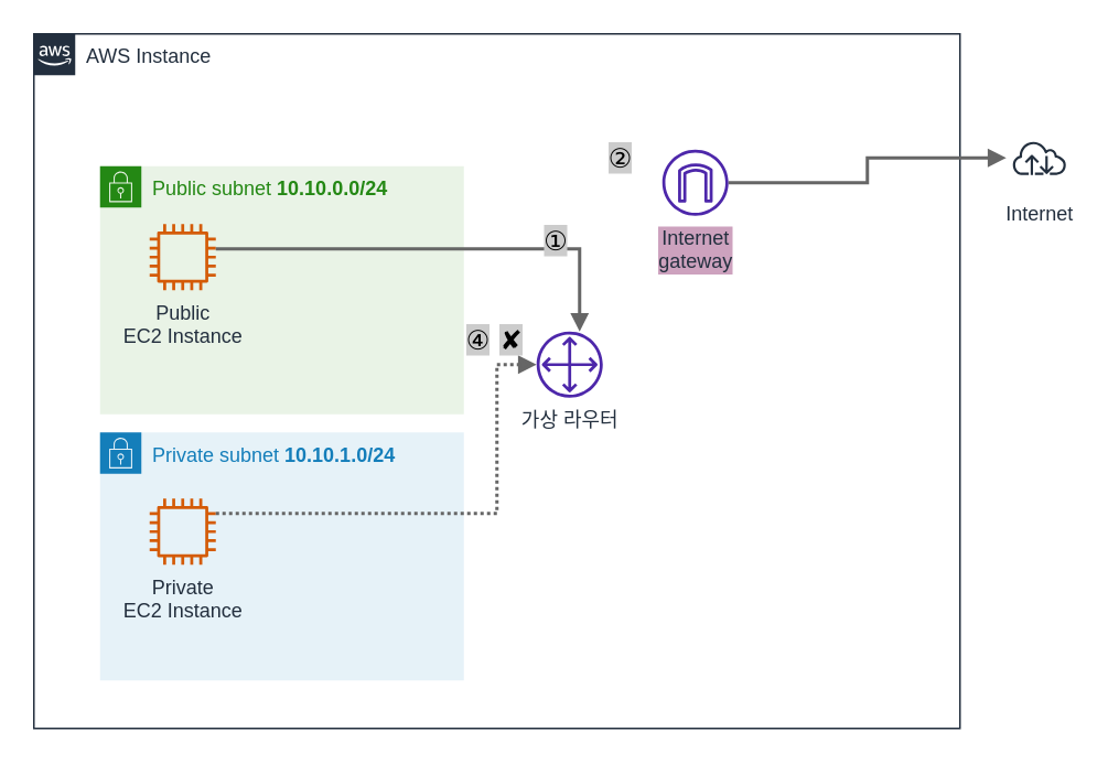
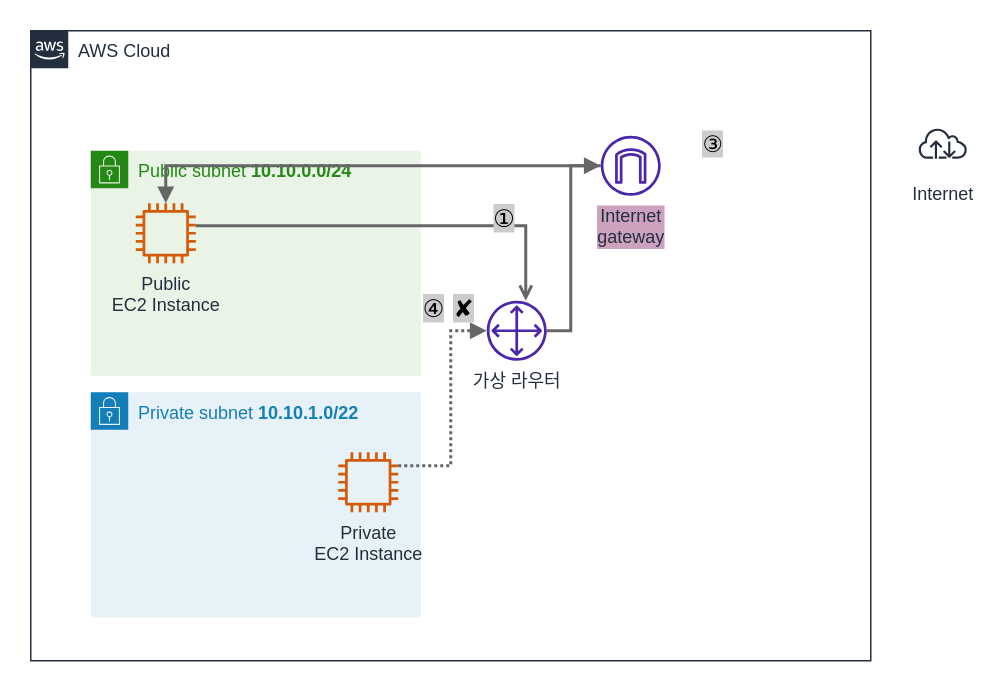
- <mxCell id="2" value="AWS Instance" style="points=[[0,0],[0.25,0],[0.5,0],[0.75,0],[1,0],[1,0.25],[1,0.5],[1,0.75],[1,1],[0.75,1],[0.5,1],[0.25,1],[0,1],[0,0.75],[0,0.5],[0,0.25]];outlineConnect=0;gradientColor=none;html=1;whiteSpace=wrap;fontSize=12;fontStyle=0;container=1;pointerEvents=0;collapsible=0;recursiveResize=0;shape=mxgraph.aws4.group;grIcon=mxgraph.aws4.group_aws_cloud_alt;strokeColor=#232F3E;fillColor=none;verticalAlign=top;align=left;spacingLeft=30;fontColor=#232F3E;dashed=0;" parent="1" vertex="1"><mxGeometry x="20" y="20" width="560" height="420" as="geometry" /></mxCell>
+ <mxCell id="2" value="AWS Cloud" style="points=[[0,0],[0.25,0],[0.5,0],[0.75,0],[1,0],[1,0.25],[1,0.5],[1,0.75],[1,1],[0.75,1],[0.5,1],[0.25,1],[0,1],[0,0.75],[0,0.5],[0,0.25]];outlineConnect=0;gradientColor=none;html=1;whiteSpace=wrap;fontSize=12;fontStyle=0;container=1;pointerEvents=0;collapsible=0;recursiveResize=0;shape=mxgraph.aws4.group;grIcon=mxgraph.aws4.group_aws_cloud_alt;strokeColor=#232F3E;fillColor=none;verticalAlign=top;align=left;spacingLeft=30;fontColor=#232F3E;dashed=0;" parent="1" vertex="1"><mxGeometry x="20" y="20" width="560" height="420" as="geometry" /></mxCell>
- <mxCell id="13" value="②" style="text;html=1;strokeColor=none;fillColor=none;align=center;verticalAlign=middle;whiteSpace=wrap;rounded=0;labelBackgroundColor=#CCCCCC;fontSize=16;" parent="2" vertex="1"><mxGeometry x="340" y="60" width="30" height="30" as="geometry" /></mxCell>
+ <mxCell id="14" value="③" style="text;html=1;strokeColor=none;fillColor=none;align=center;verticalAlign=middle;whiteSpace=wrap;rounded=0;labelBackgroundColor=#CCCCCC;fontSize=15;fontStyle=0" parent="2" vertex="1"><mxGeometry x="440" y="65" width="30" height="20" as="geometry" /></mxCell>
- <mxCell id="18" style="edgeStyle=orthogonalEdgeStyle;rounded=0;orthogonalLoop=1;jettySize=auto;html=1;strokeWidth=2;endArrow=block;endFill=1;fillColor=#f5f5f5;strokeColor=#666666;" parent="1" source="8" target="17" edge="1"><mxGeometry relative="1" as="geometry" /></mxCell>
+ <mxCell id="18" style="edgeStyle=orthogonalEdgeStyle;rounded=0;orthogonalLoop=1;jettySize=auto;html=1;strokeWidth=2;endArrow=block;endFill=1;fillColor=#f5f5f5;strokeColor=#666666;" parent="1" source="8" target="4" edge="1"><mxGeometry relative="1" as="geometry" /></mxCell>
+ <mxCell id="7" style="edgeStyle=orthogonalEdgeStyle;rounded=0;orthogonalLoop=1;jettySize=auto;html=1;strokeWidth=2;endArrow=block;endFill=1;fillColor=#f5f5f5;strokeColor=#666666;" parent="2" source="9" target="8" edge="1"><mxGeometry relative="1" as="geometry"><Array as="points"><mxPoint x="360" y="200" /><mxPoint x="360" y="90" /></Array></mxGeometry></mxCell>
- <mxCell id="10" style="edgeStyle=orthogonalEdgeStyle;rounded=0;orthogonalLoop=1;jettySize=auto;html=1;strokeWidth=2;endArrow=block;endFill=1;fillColor=#f5f5f5;strokeColor=#666666;" parent="2" source="4" target="9" edge="1"><mxGeometry relative="1" as="geometry"><Array as="points"><mxPoint x="330" y="130" /></Array></mxGeometry></mxCell>
+ <mxCell id="10" style="edgeStyle=orthogonalEdgeStyle;rounded=0;orthogonalLoop=1;jettySize=auto;html=1;strokeWidth=2;endArrow=open;endFill=1;fillColor=#f5f5f5;strokeColor=#666666;" parent="2" source="4" target="9" edge="1"><mxGeometry relative="1" as="geometry"><Array as="points"><mxPoint x="330" y="130" /></Array></mxGeometry></mxCell>
- <mxCell id="5" value="Private subnet &lt;b&gt;10.10.1.0/24&lt;/b&gt;" style="points=[[0,0],[0.25,0],[0.5,0],[0.75,0],[1,0],[1,0.25],[1,0.5],[1,0.75],[1,1],[0.75,1],[0.5,1],[0.25,1],[0,1],[0,0.75],[0,0.5],[0,0.25]];outlineConnect=0;gradientColor=none;html=1;whiteSpace=wrap;fontSize=12;fontStyle=0;container=1;pointerEvents=0;collapsible=0;recursiveResize=0;shape=mxgraph.aws4.group;grIcon=mxgraph.aws4.group_security_group;grStroke=0;strokeColor=#147EBA;fillColor=#E6F2F8;verticalAlign=top;align=left;spacingLeft=30;fontColor=#147EBA;dashed=0;" parent="2" vertex="1"><mxGeometry x="40" y="241" width="220" height="150" as="geometry" /></mxCell>
+ <mxCell id="5" value="Private subnet &lt;b&gt;10.10.1.0/22&lt;/b&gt;" style="points=[[0,0],[0.25,0],[0.5,0],[0.75,0],[1,0],[1,0.25],[1,0.5],[1,0.75],[1,1],[0.75,1],[0.5,1],[0.25,1],[0,1],[0,0.75],[0,0.5],[0,0.25]];outlineConnect=0;gradientColor=none;html=1;whiteSpace=wrap;fontSize=12;fontStyle=0;container=1;pointerEvents=0;collapsible=0;recursiveResize=0;shape=mxgraph.aws4.group;grIcon=mxgraph.aws4.group_security_group;grStroke=0;strokeColor=#147EBA;fillColor=#E6F2F8;verticalAlign=top;align=left;spacingLeft=30;fontColor=#147EBA;dashed=0;" parent="2" vertex="1"><mxGeometry x="40" y="241" width="220" height="150" as="geometry" /></mxCell>
- <mxCell id="6" value="Private&lt;br&gt;EC2 Instance" style="sketch=0;outlineConnect=0;fontColor=#232F3E;gradientColor=none;fillColor=#D45B07;strokeColor=none;dashed=0;verticalLabelPosition=bottom;verticalAlign=top;align=center;html=1;fontSize=12;fontStyle=0;aspect=fixed;pointerEvents=1;shape=mxgraph.aws4.instance2;" parent="5" vertex="1"><mxGeometry x="30" y="40" width="40" height="40" as="geometry" /></mxCell>
+ <mxCell id="6" value="Private&lt;br&gt;EC2 Instance" style="sketch=0;outlineConnect=0;fontColor=#232F3E;gradientColor=none;fillColor=#D45B07;strokeColor=none;dashed=0;verticalLabelPosition=bottom;verticalAlign=top;align=center;html=1;fontSize=12;fontStyle=0;aspect=fixed;pointerEvents=1;shape=mxgraph.aws4.instance2;" parent="5" vertex="1"><mxGeometry x="165" y="40" width="40" height="40" as="geometry" /></mxCell>
